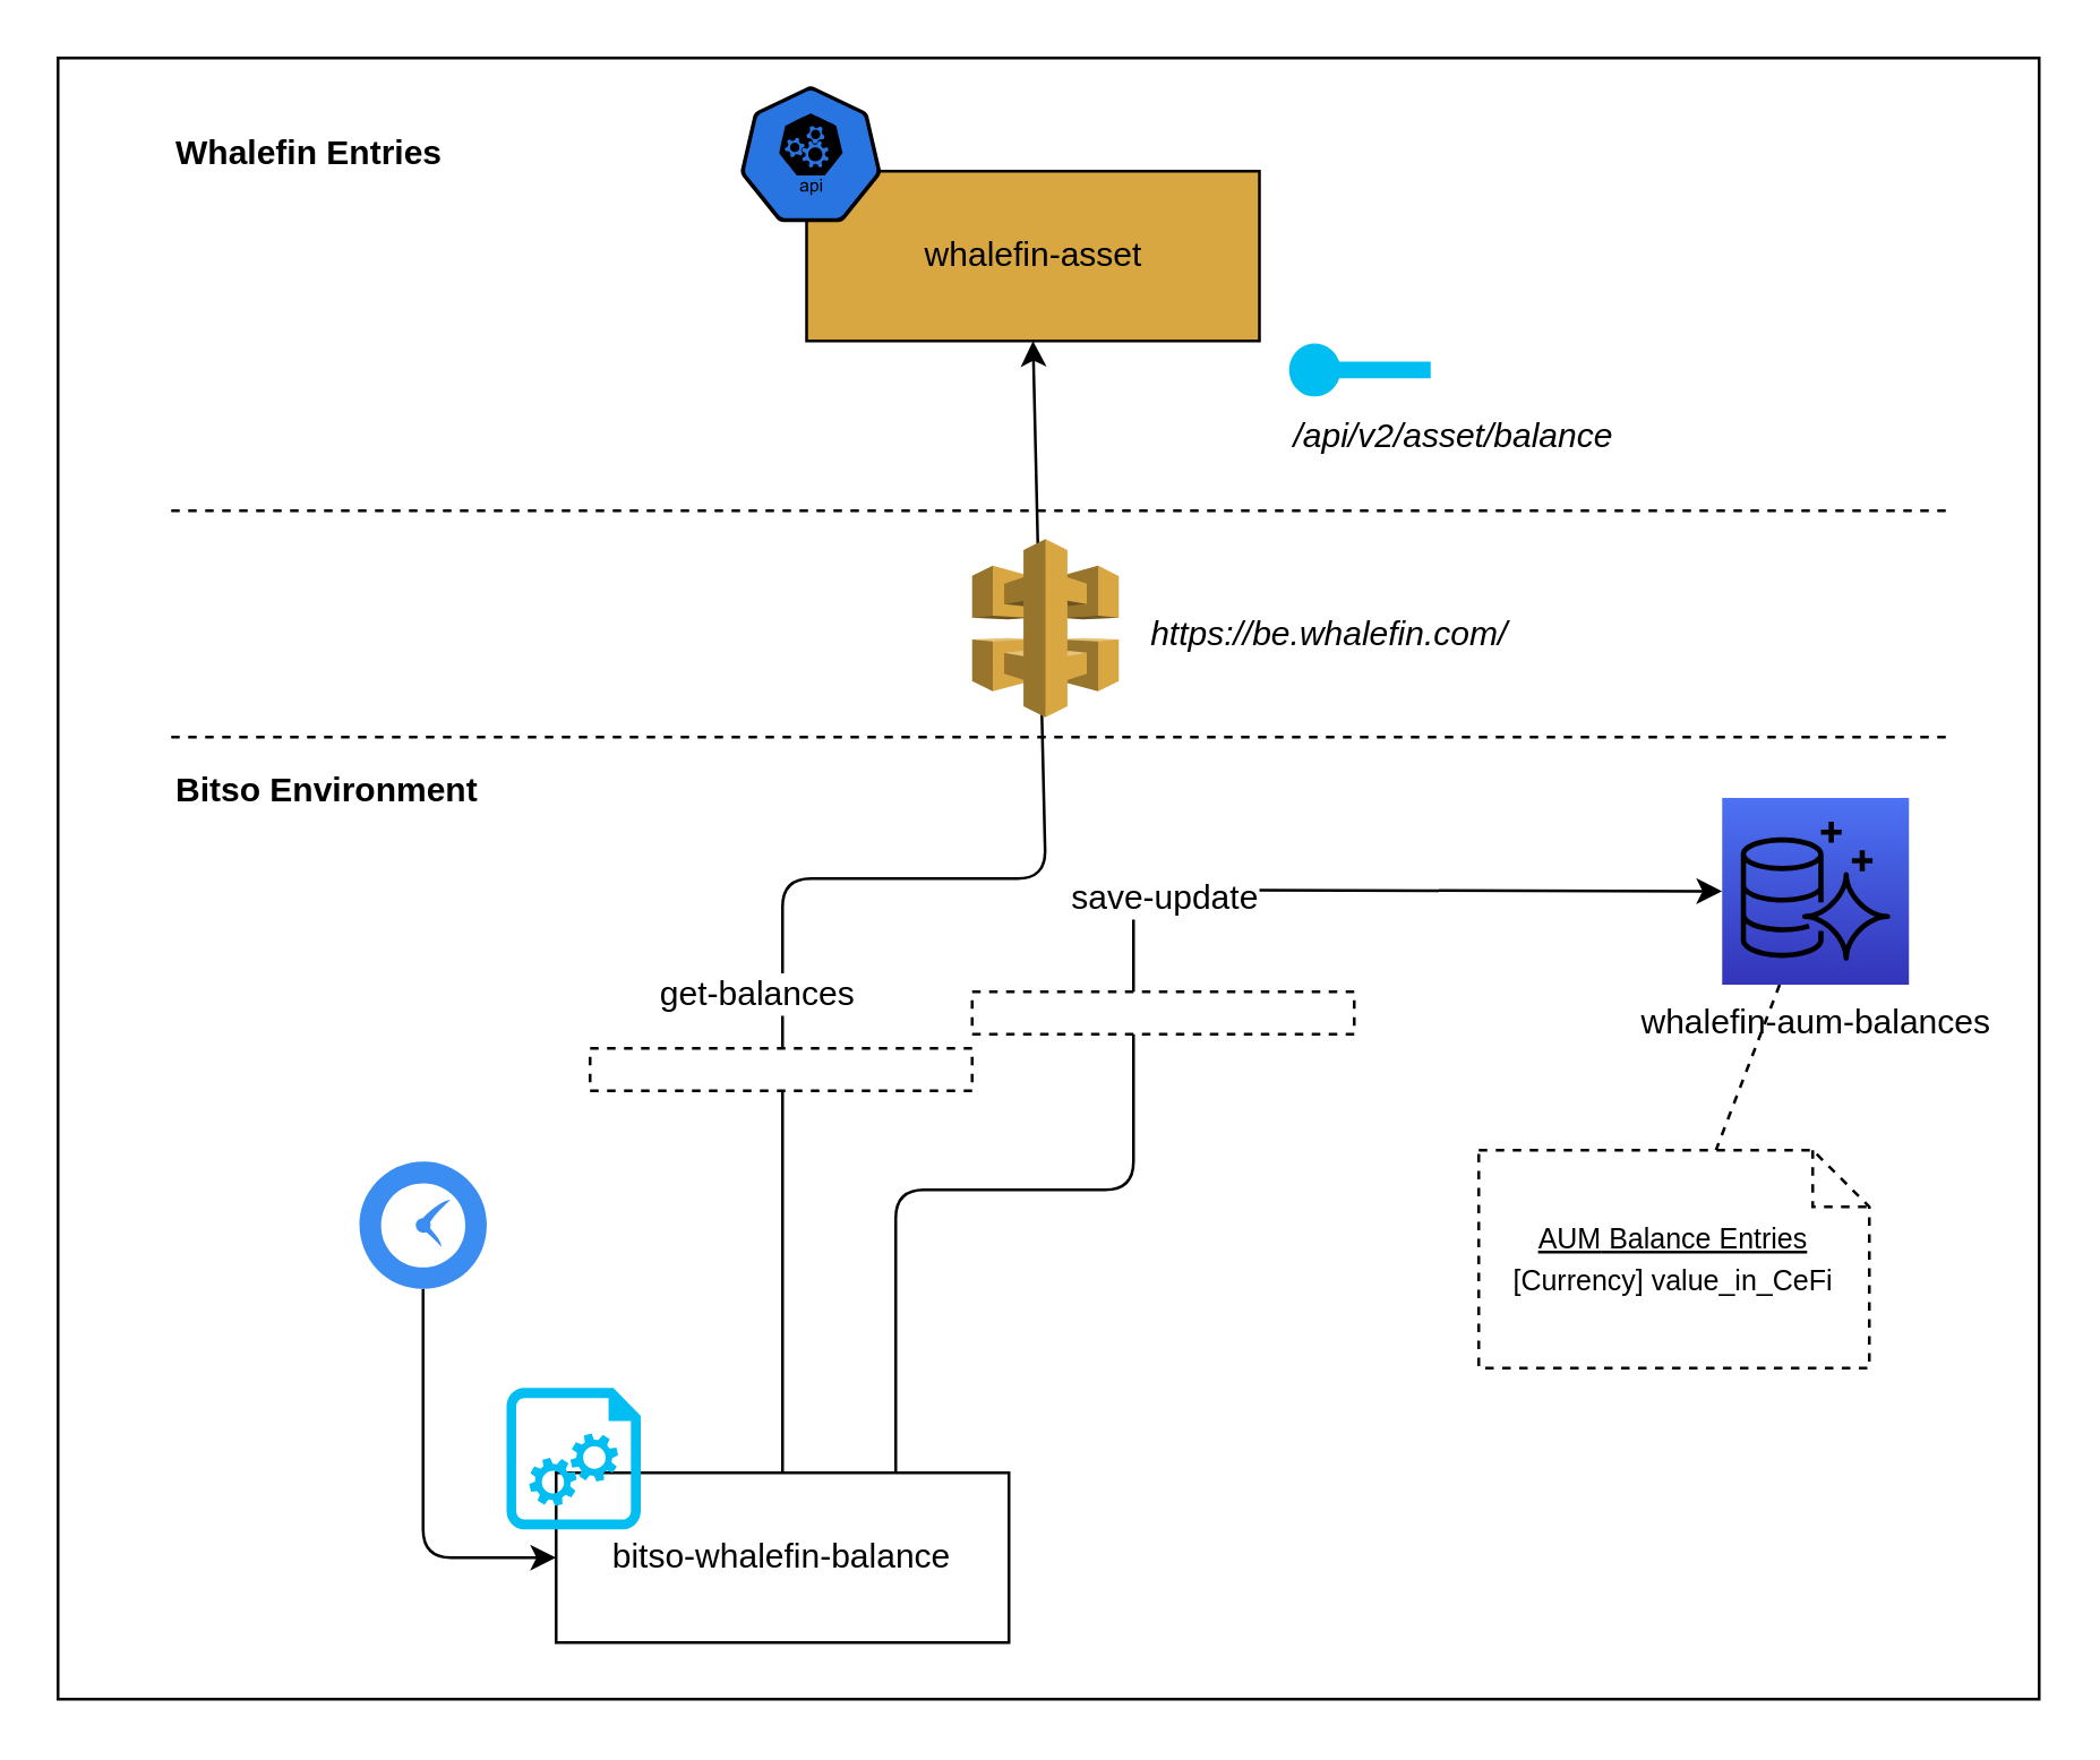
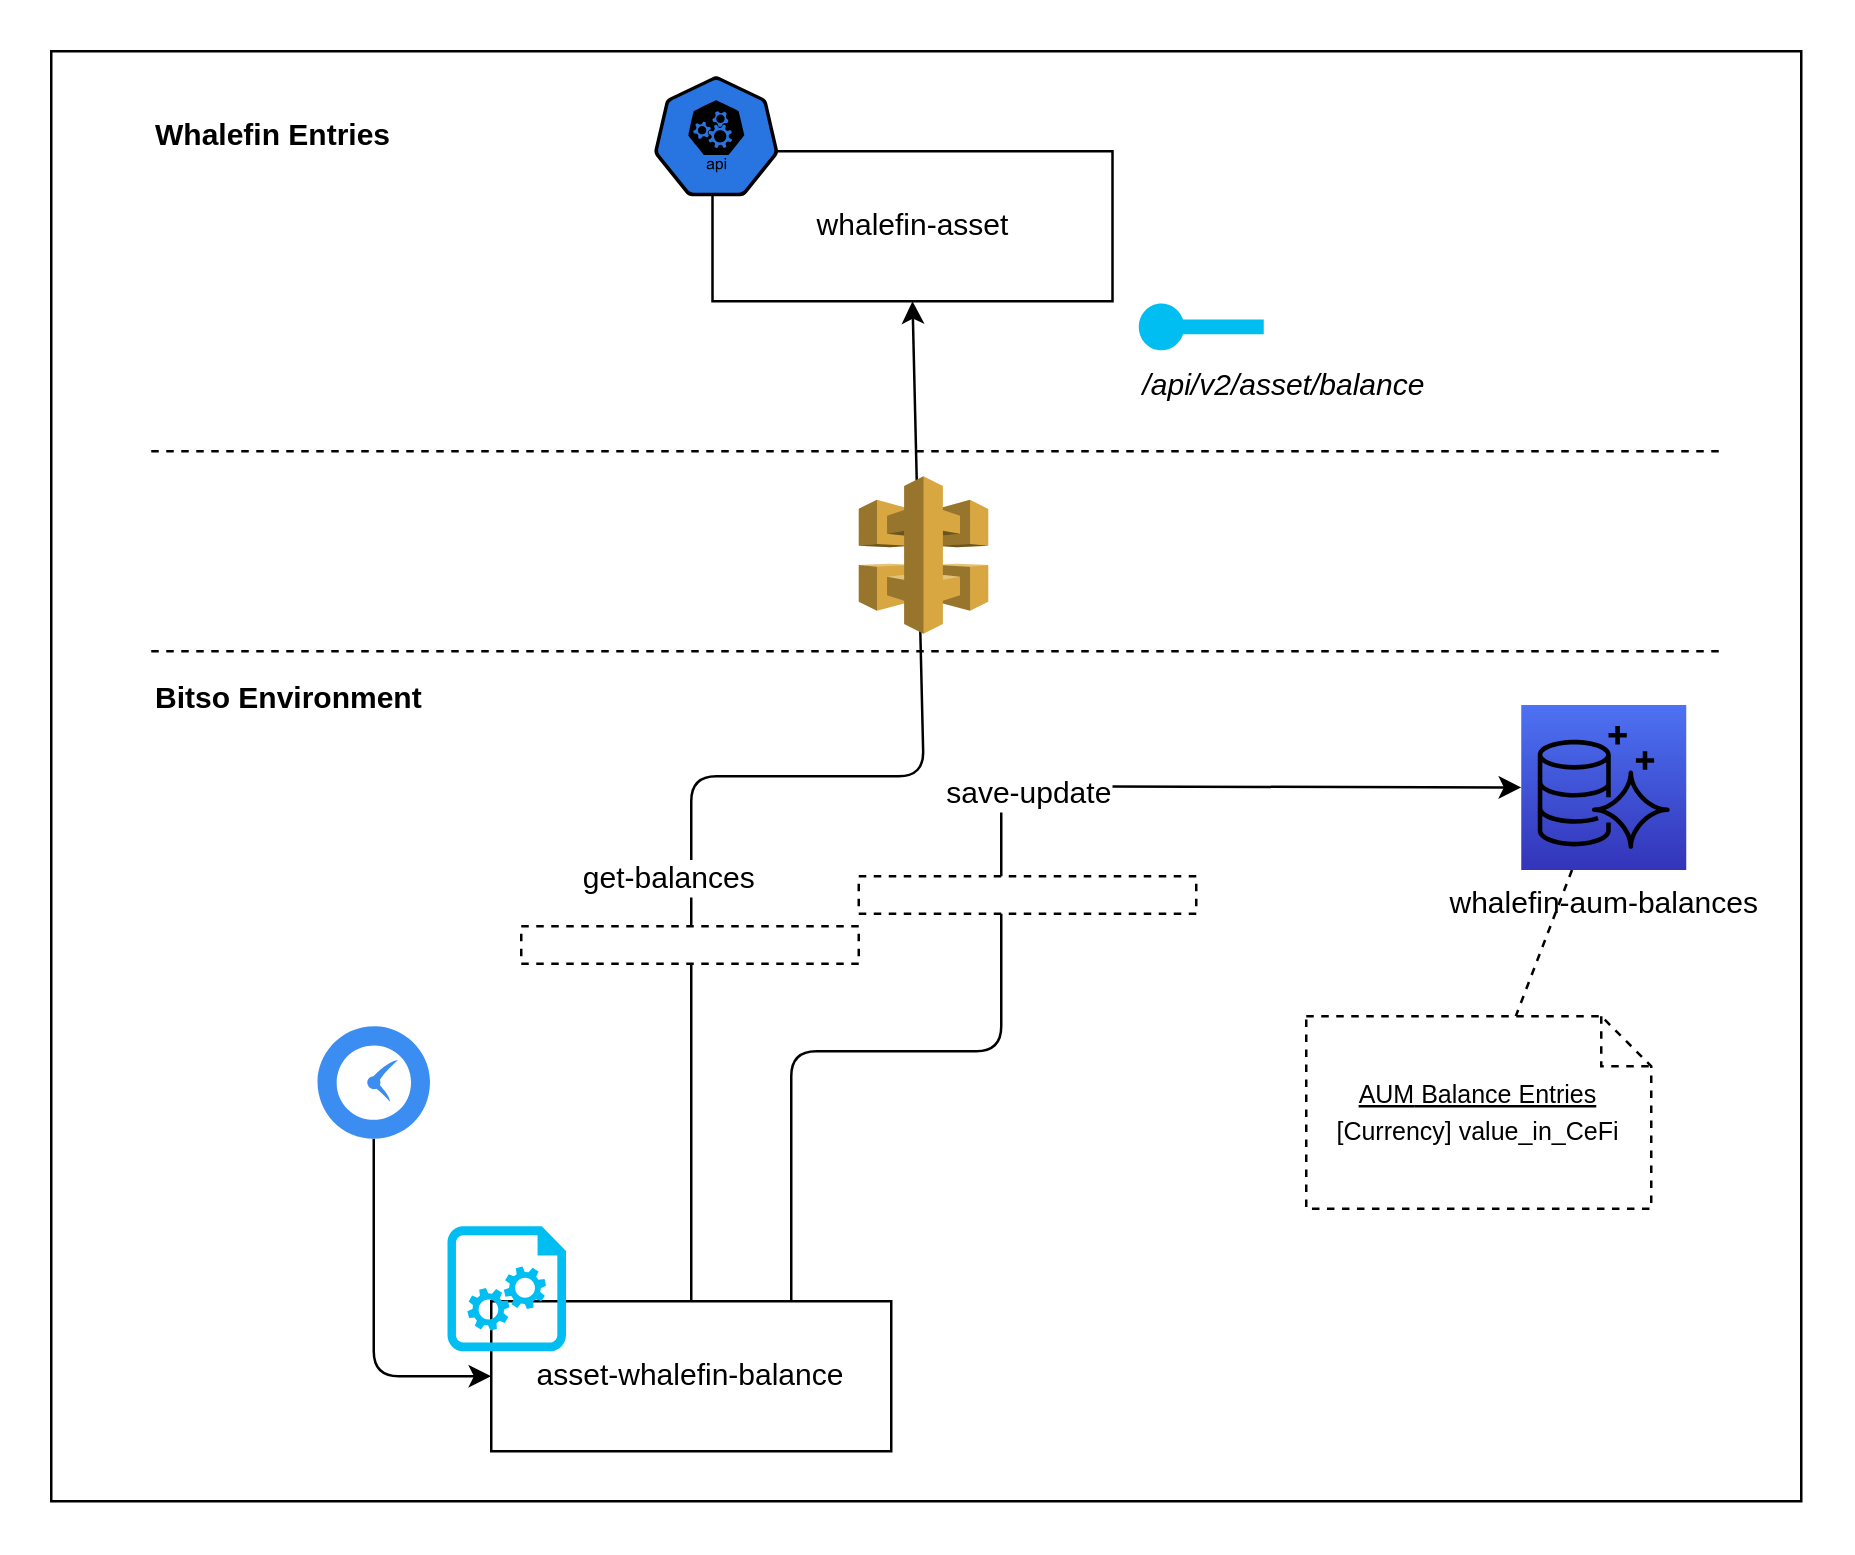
- <mxCell id="6" value="whalefin-asset" style="rounded=0;whiteSpace=wrap;html=1;fontColor=#000000;fillColor=#d9a741;" parent="5" vertex="1"><mxGeometry x="23.5" y="30" width="160" height="60" as="geometry" /></mxCell>
+ <mxCell id="6" value="whalefin-asset" style="rounded=0;whiteSpace=wrap;html=1;fontColor=#000000;" parent="5" vertex="1"><mxGeometry x="23.5" y="30" width="160" height="60" as="geometry" /></mxCell>
- <mxCell id="25" value="&lt;i&gt;https://be.whalefin.com/&lt;/i&gt;" style="text;html=1;strokeColor=none;fillColor=none;align=center;verticalAlign=middle;whiteSpace=wrap;rounded=0;fontColor=#000000;" parent="1" vertex="1"><mxGeometry x="399" y="208.5" width="141" height="30" as="geometry" /></mxCell>
- <mxCell id="12" value="bitso-whalefin-balance" style="rounded=0;whiteSpace=wrap;html=1;fontColor=#000000;" parent="11" vertex="1"><mxGeometry x="17.5" y="30" width="160" height="60" as="geometry" /></mxCell>
+ <mxCell id="12" value="asset-whalefin-balance" style="rounded=0;whiteSpace=wrap;html=1;fontColor=#000000;" parent="11" vertex="1"><mxGeometry x="17.5" y="30" width="160" height="60" as="geometry" /></mxCell>
